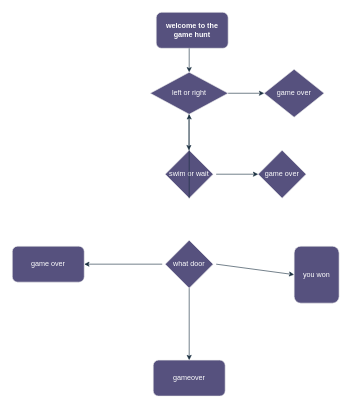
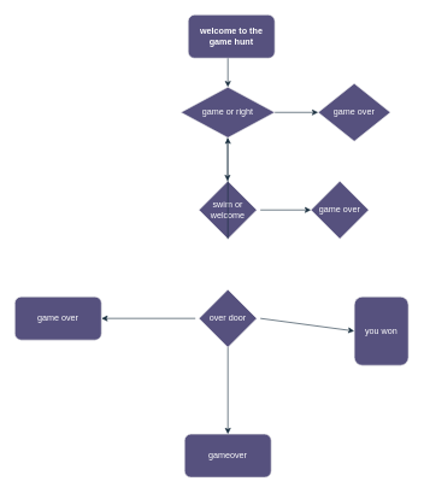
- <mxCell id="4" value="left or right" style="rhombus;whiteSpace=wrap;html=1;labelBackgroundColor=none;fillColor=#56517E;strokeColor=#EEEEEE;fontColor=#FFFFFF;" vertex="1" parent="1"><mxGeometry x="250" y="120" width="130" height="70" as="geometry" /></mxCell>
+ <mxCell id="4" value="game or right" style="rhombus;whiteSpace=wrap;html=1;labelBackgroundColor=none;fillColor=#56517E;strokeColor=#EEEEEE;fontColor=#FFFFFF;" vertex="1" parent="1"><mxGeometry x="250" y="120" width="130" height="70" as="geometry" /></mxCell>
- <mxCell id="9" value="swim or wait" style="rhombus;whiteSpace=wrap;html=1;labelBackgroundColor=none;fillColor=#56517E;strokeColor=#EEEEEE;fontColor=#FFFFFF;" vertex="1" parent="1"><mxGeometry x="275" y="250" width="80" height="80" as="geometry" /></mxCell>
+ <mxCell id="9" value="swim or welcome" style="rhombus;whiteSpace=wrap;html=1;labelBackgroundColor=none;fillColor=#56517E;strokeColor=#EEEEEE;fontColor=#FFFFFF;" vertex="1" parent="1"><mxGeometry x="275" y="250" width="80" height="80" as="geometry" /></mxCell>
- <mxCell id="11" value="what door" style="rhombus;whiteSpace=wrap;html=1;labelBackgroundColor=none;fillColor=#56517E;strokeColor=#EEEEEE;fontColor=#FFFFFF;" vertex="1" parent="1"><mxGeometry x="275" y="400" width="80" height="80" as="geometry" /></mxCell>
+ <mxCell id="11" value="over door" style="rhombus;whiteSpace=wrap;html=1;labelBackgroundColor=none;fillColor=#56517E;strokeColor=#EEEEEE;fontColor=#FFFFFF;" vertex="1" parent="1"><mxGeometry x="275" y="400" width="80" height="80" as="geometry" /></mxCell>
